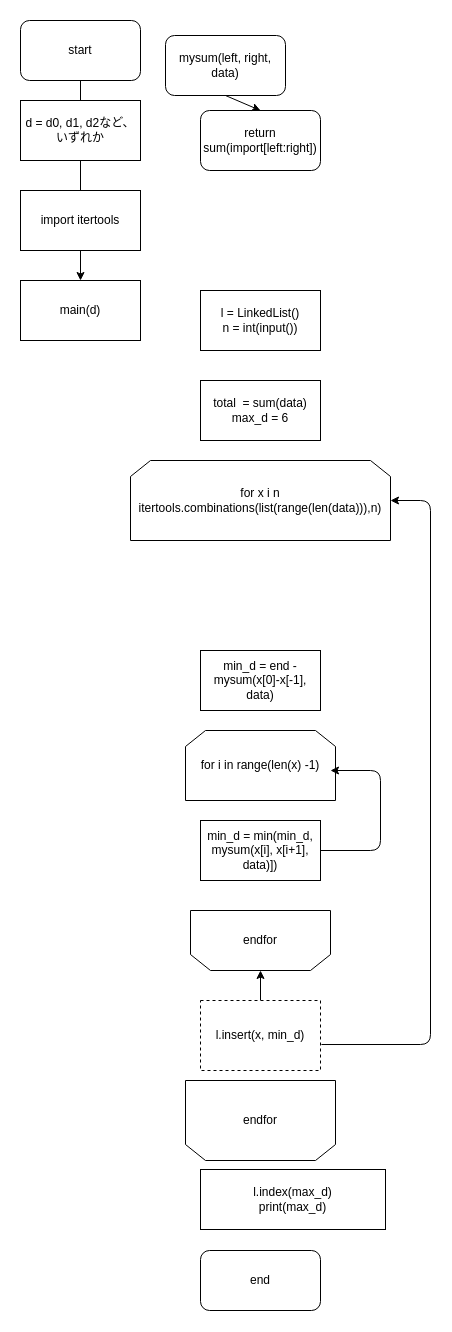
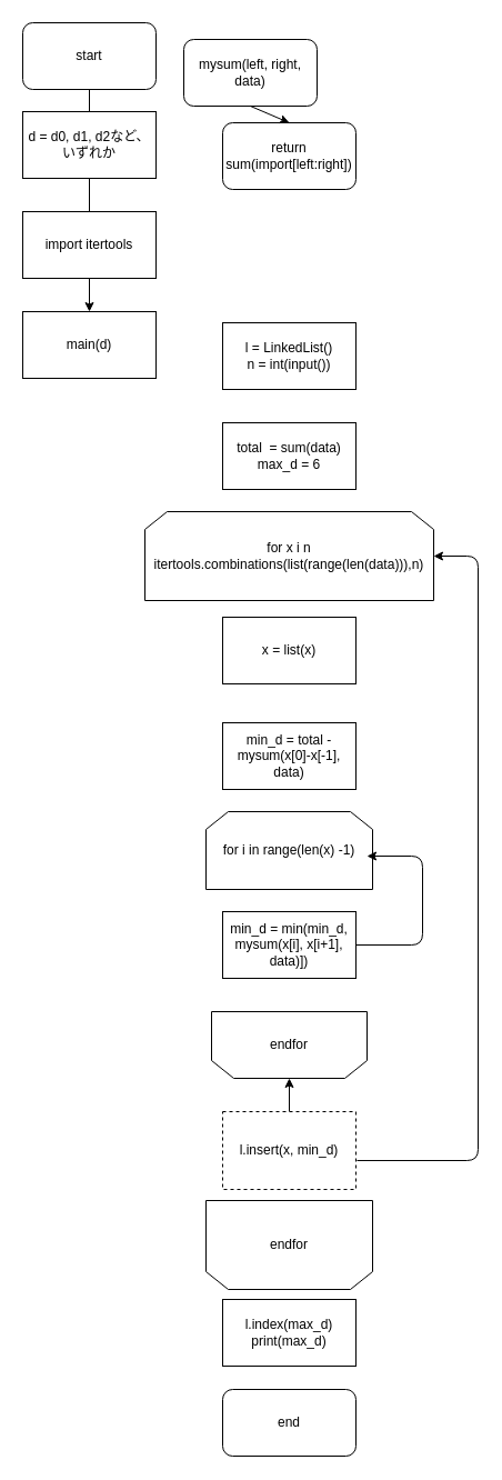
+ <mxCell id="11" value="x = list(x)" style="rounded=0;whiteSpace=wrap;html=1;" vertex="1" parent="1"><mxGeometry x="200" y="555" width="120" height="60" as="geometry" /></mxCell>
- <mxCell id="12" value="min_d = end - mysum(x[0]-x[-1], data)" style="rounded=0;whiteSpace=wrap;html=1;" vertex="1" parent="1"><mxGeometry x="200" y="650" width="120" height="60" as="geometry" /></mxCell>
+ <mxCell id="12" value="min_d = total - mysum(x[0]-x[-1], data)" style="rounded=0;whiteSpace=wrap;html=1;" vertex="1" parent="1"><mxGeometry x="200" y="650" width="120" height="60" as="geometry" /></mxCell>
- <mxCell id="19" value="l.index(max_d)&lt;br&gt;print(max_d)" style="rounded=0;whiteSpace=wrap;html=1;" vertex="1" parent="1"><mxGeometry x="200" y="1169" width="185" height="60" as="geometry" /></mxCell>
+ <mxCell id="19" value="l.index(max_d)&lt;br&gt;print(max_d)" style="rounded=0;whiteSpace=wrap;html=1;" vertex="1" parent="1"><mxGeometry x="200" y="1169" width="120" height="60" as="geometry" /></mxCell>
